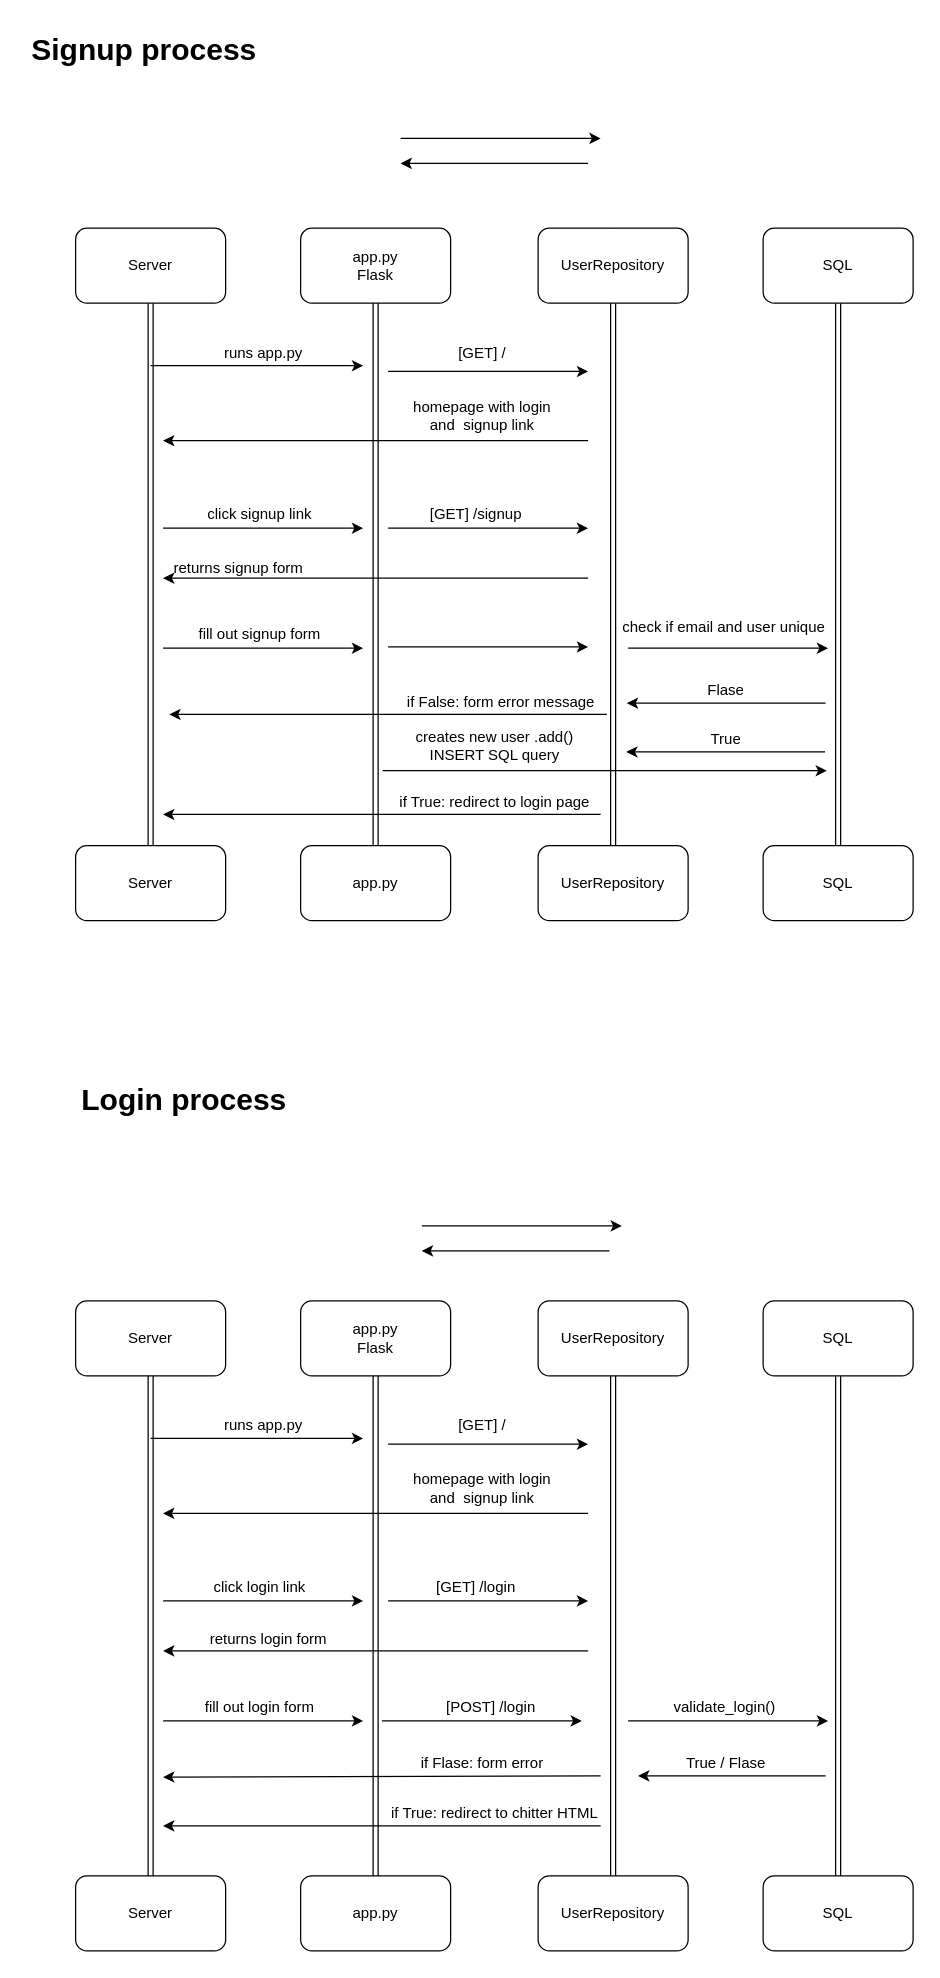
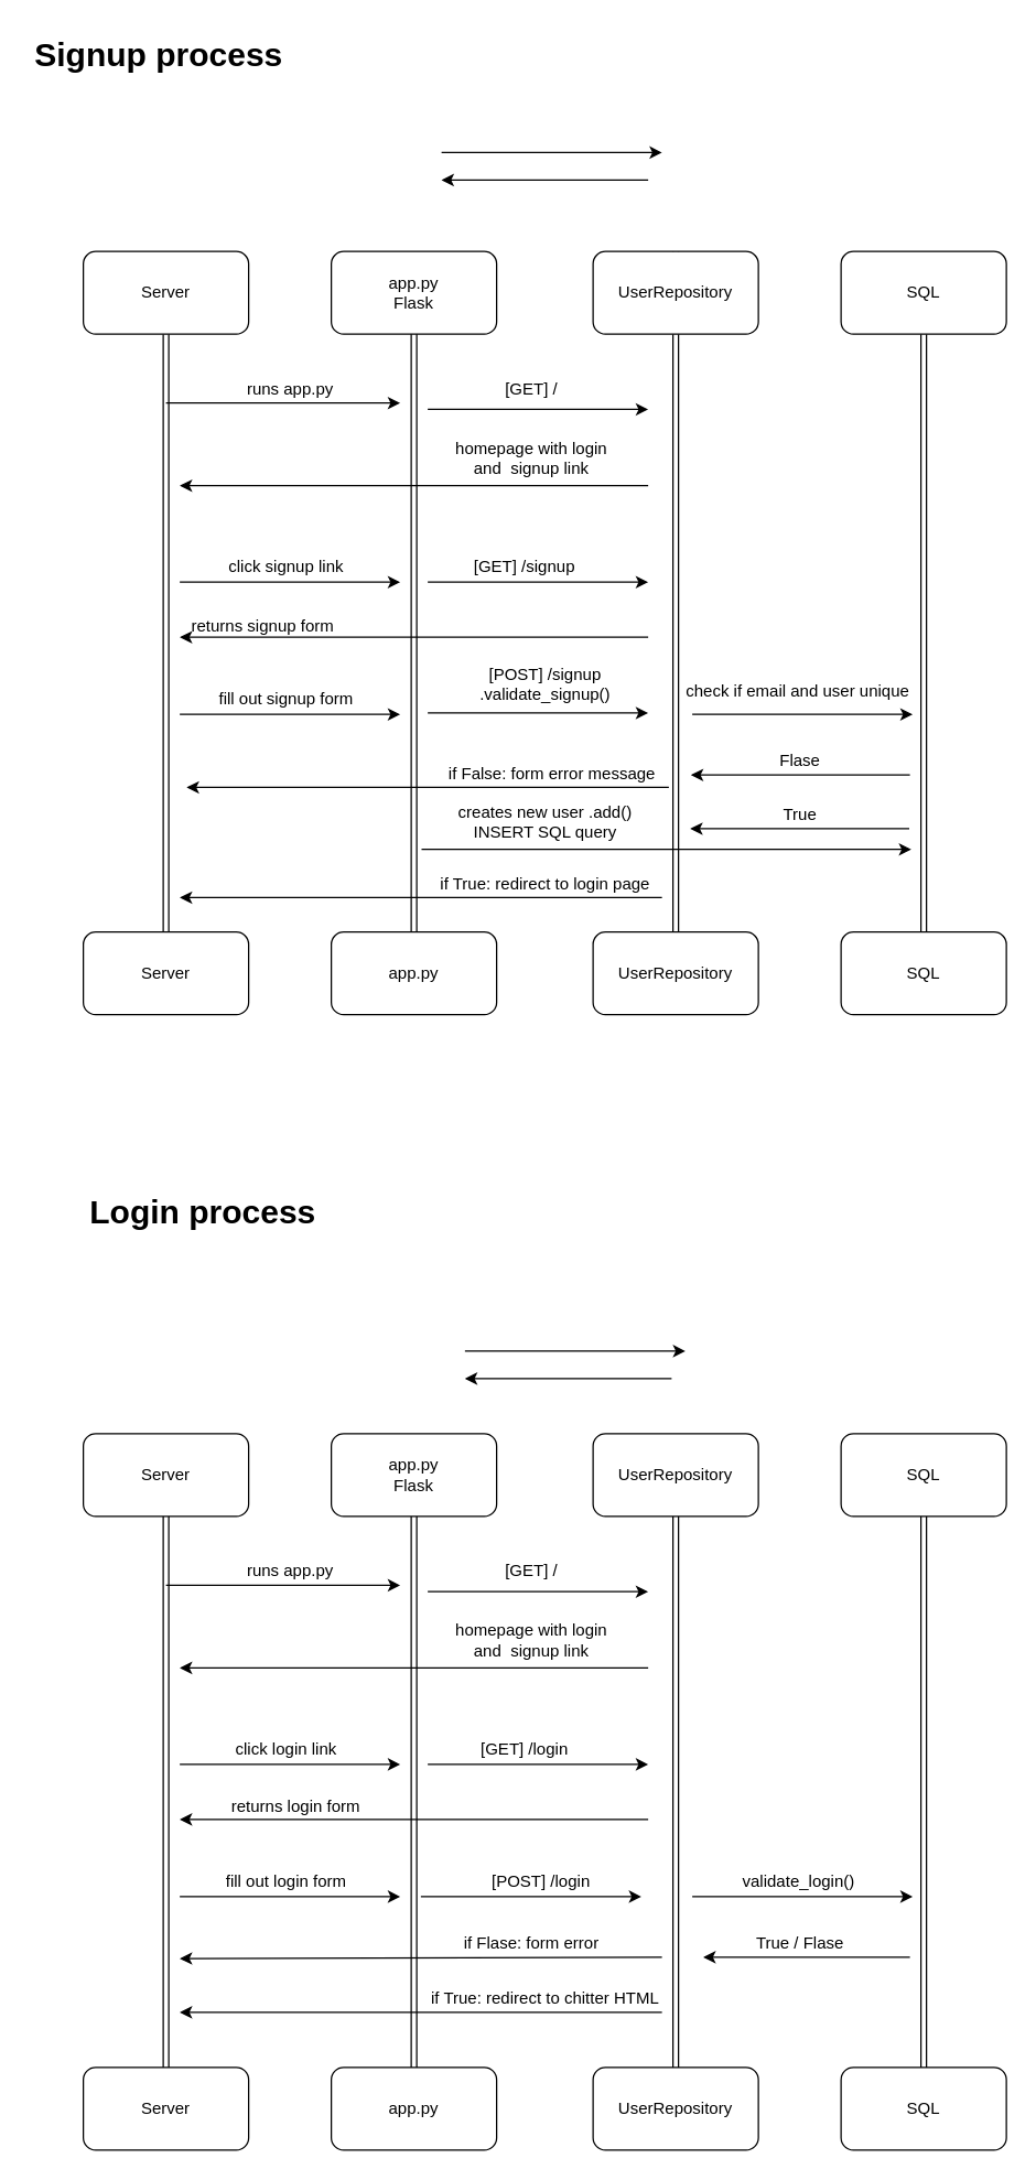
+ <mxCell id="81" value="[POST] /signup&lt;br&gt;.validate_signup()" style="text;html=1;align=center;verticalAlign=middle;resizable=0;points=[];autosize=1;strokeColor=none;fillColor=none;" vertex="1" parent="1"><mxGeometry x="335" y="475.82" width="120" height="40" as="geometry" /></mxCell>
